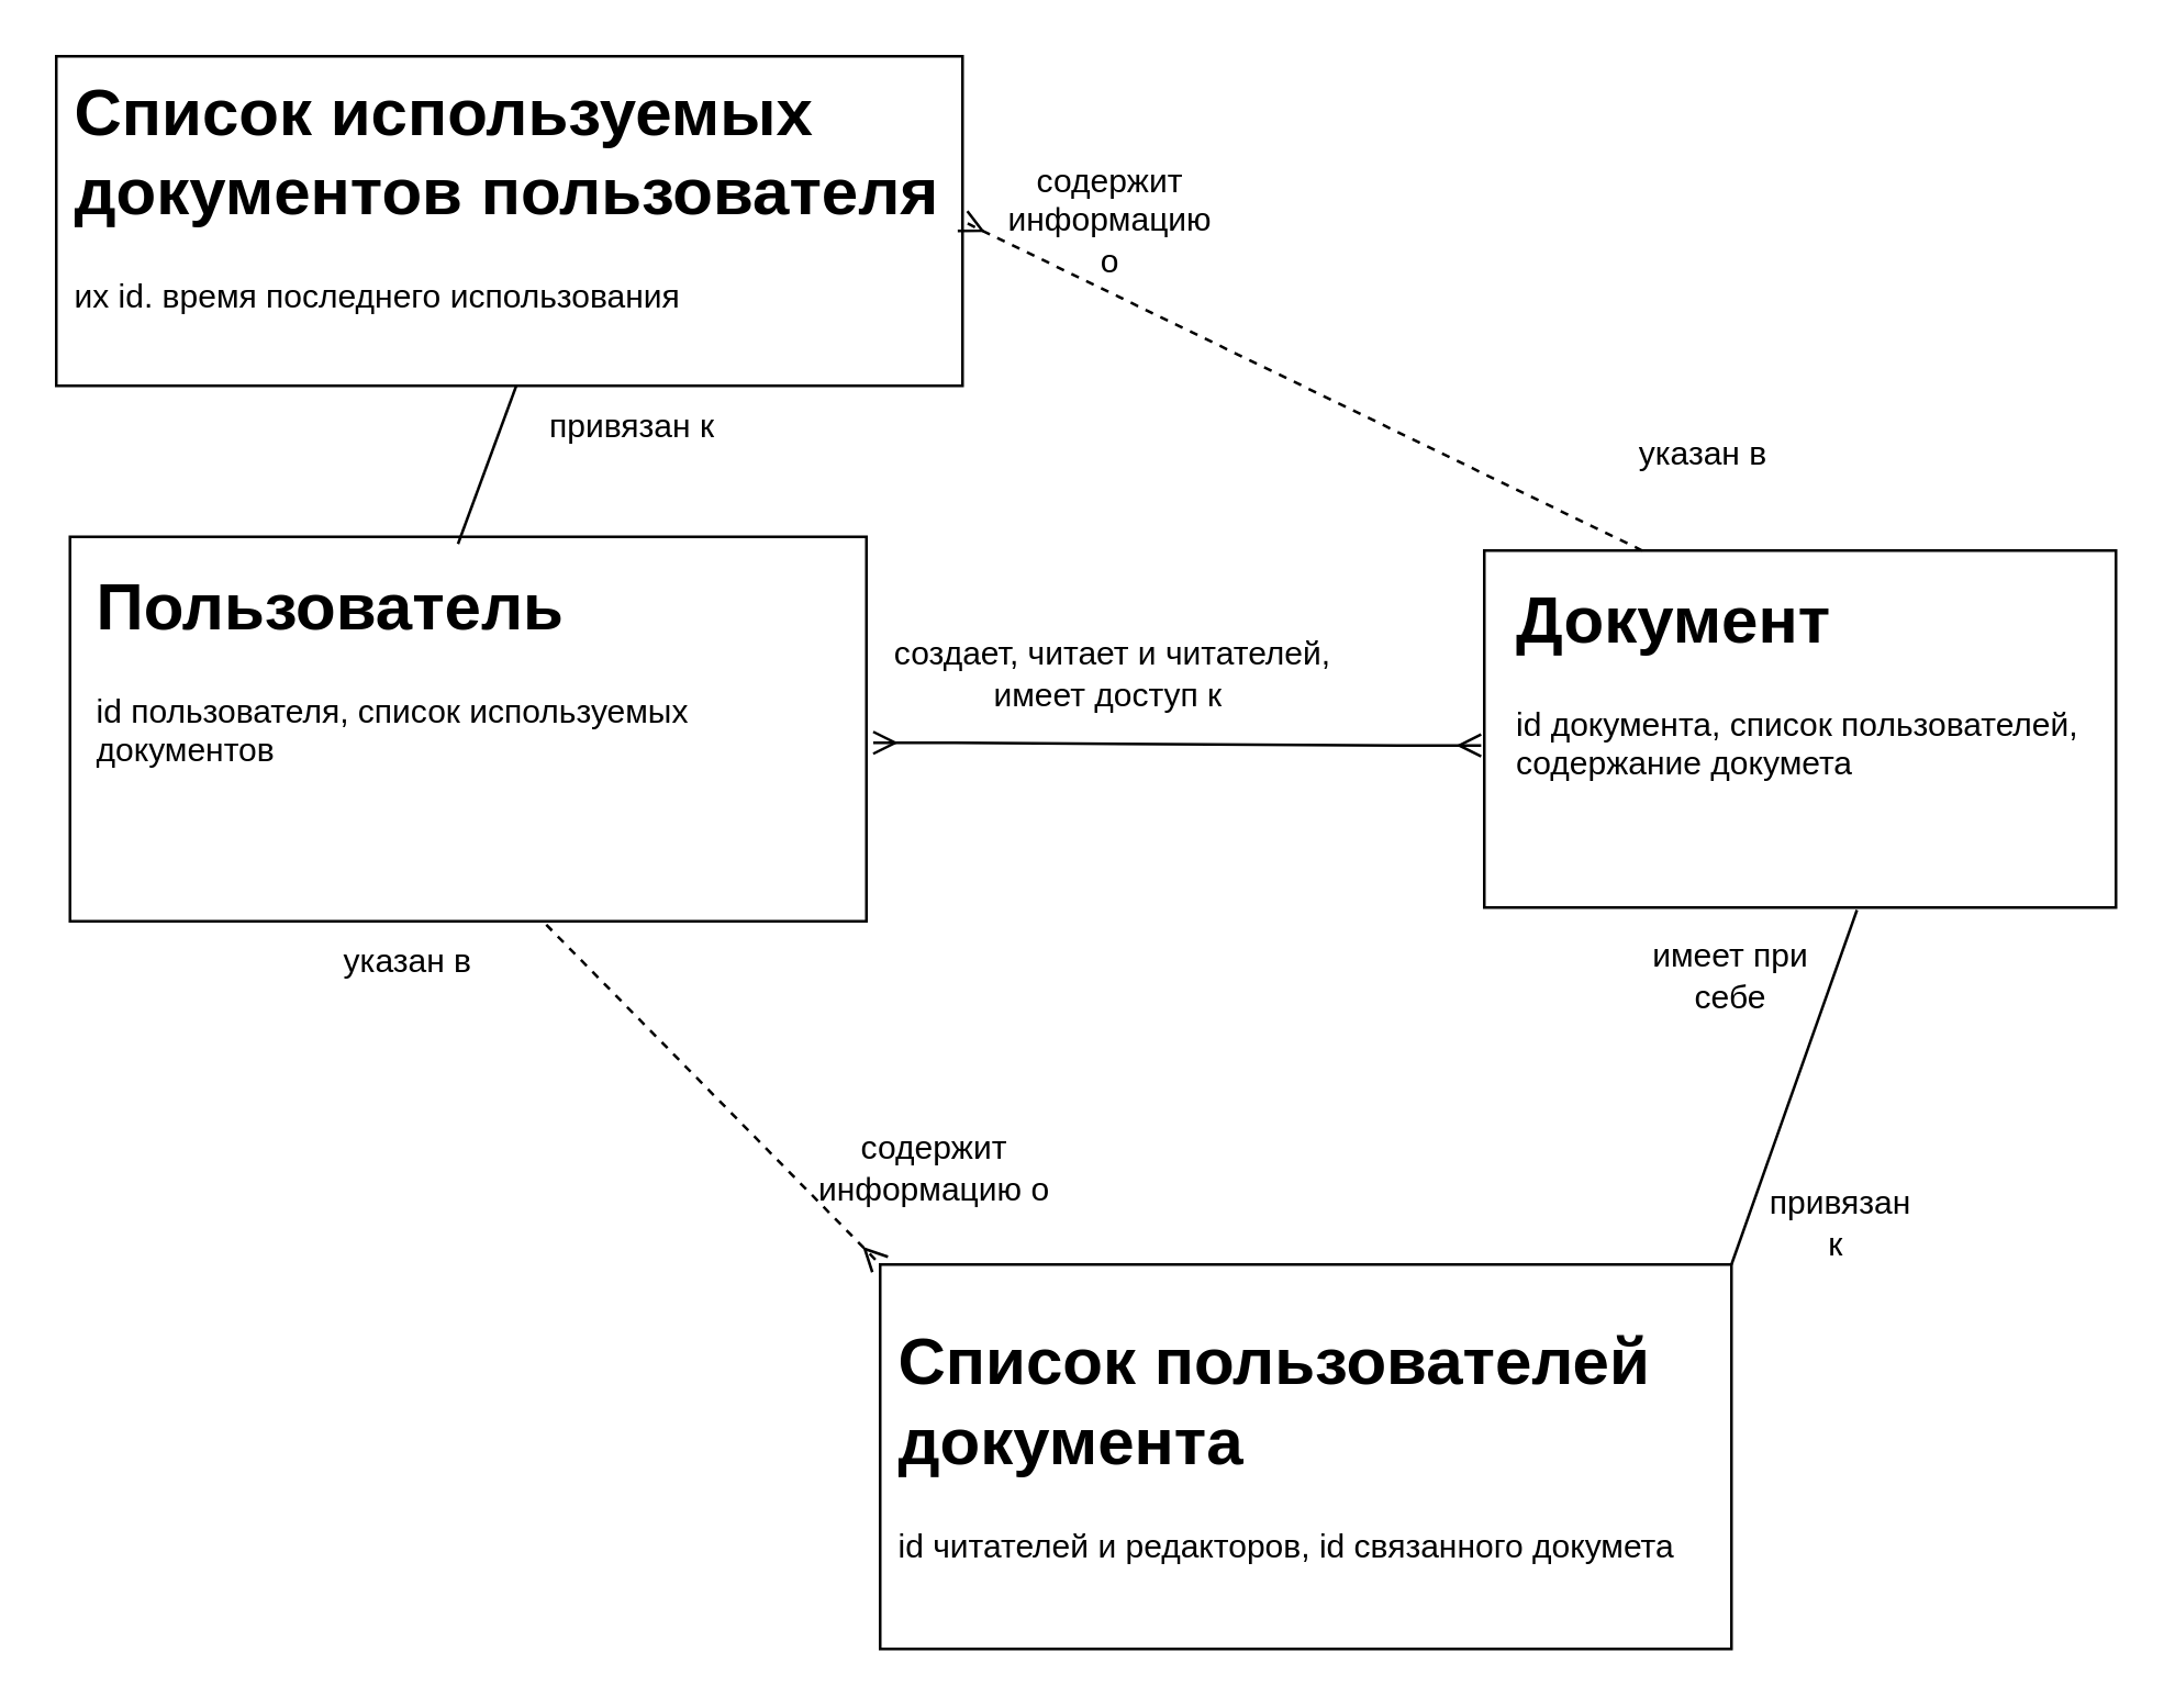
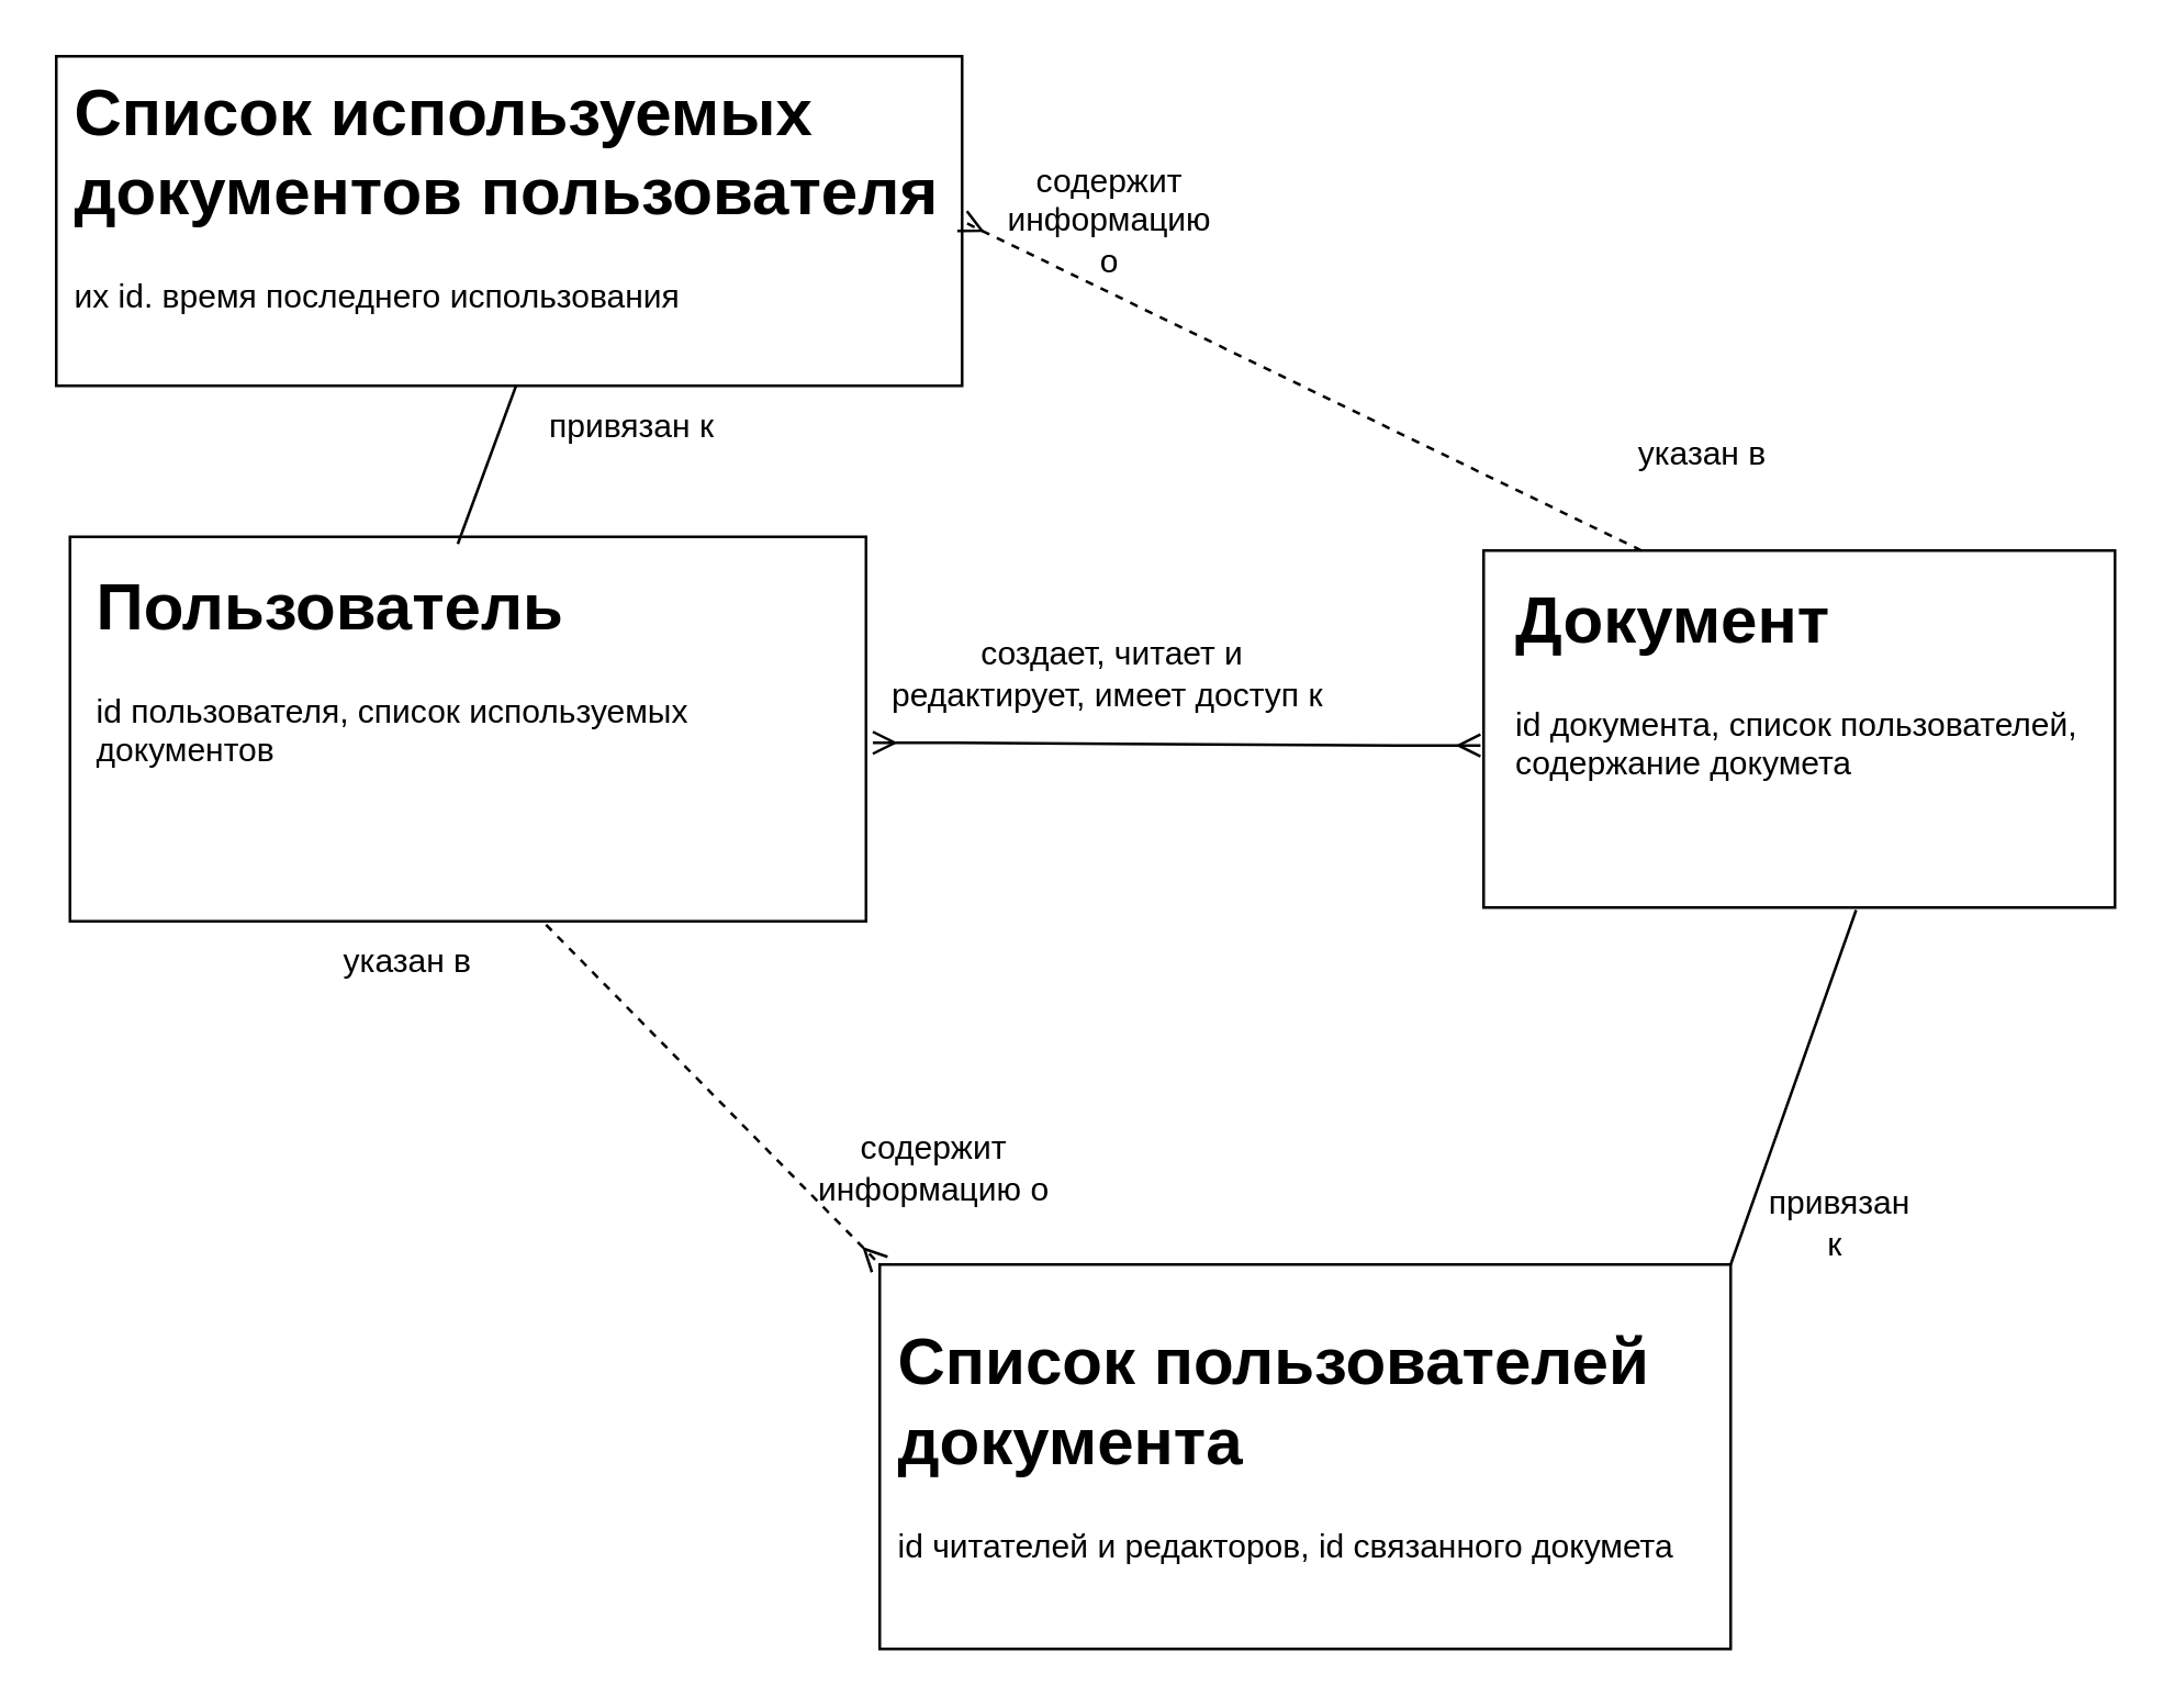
- <mxCell id="9" value="создает, читает и читателей, имеет доступ к&amp;nbsp;" style="text;html=1;align=center;verticalAlign=middle;whiteSpace=wrap;rounded=0;" vertex="1" parent="1"><mxGeometry x="320" y="230" width="170" height="30" as="geometry" /></mxCell>
+ <mxCell id="9" value="создает, читает и редактирует, имеет доступ к&amp;nbsp;" style="text;html=1;align=center;verticalAlign=middle;whiteSpace=wrap;rounded=0;" vertex="1" parent="1"><mxGeometry x="320" y="230" width="170" height="30" as="geometry" /></mxCell>
- <mxCell id="12" value="имеет при себе" style="text;html=1;align=center;verticalAlign=middle;whiteSpace=wrap;rounded=0;" vertex="1" parent="1"><mxGeometry x="600" y="340" width="60" height="30" as="geometry" /></mxCell>
